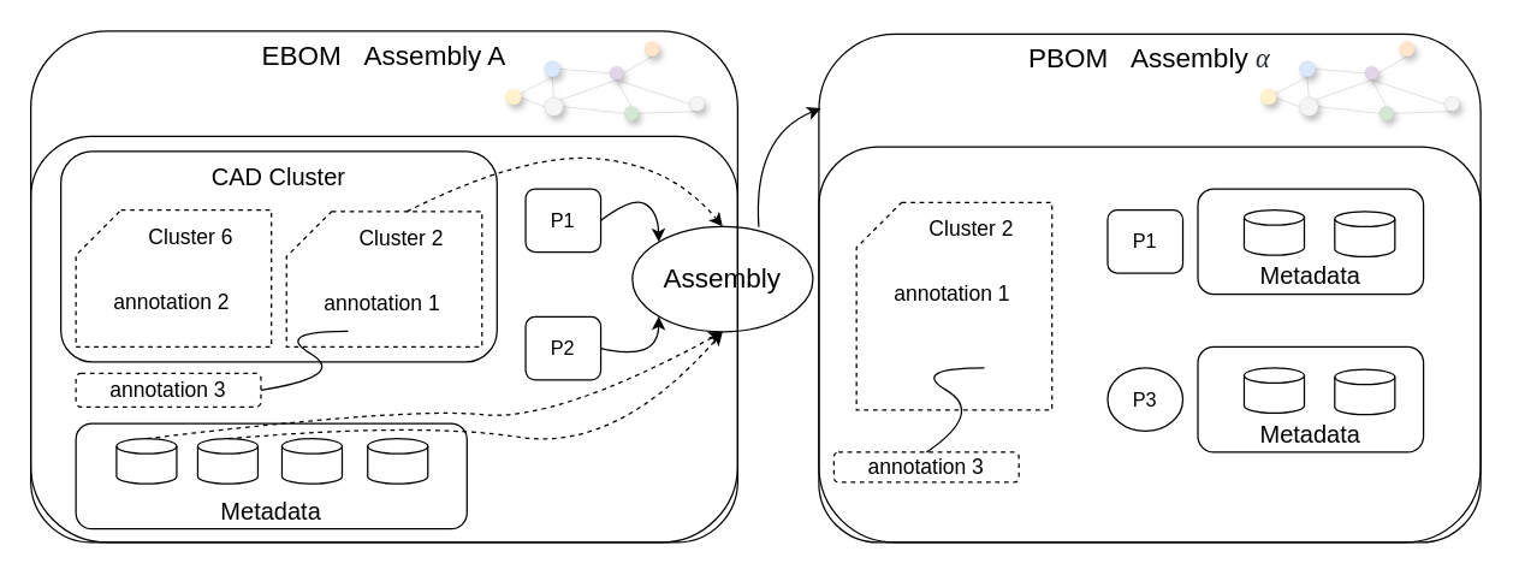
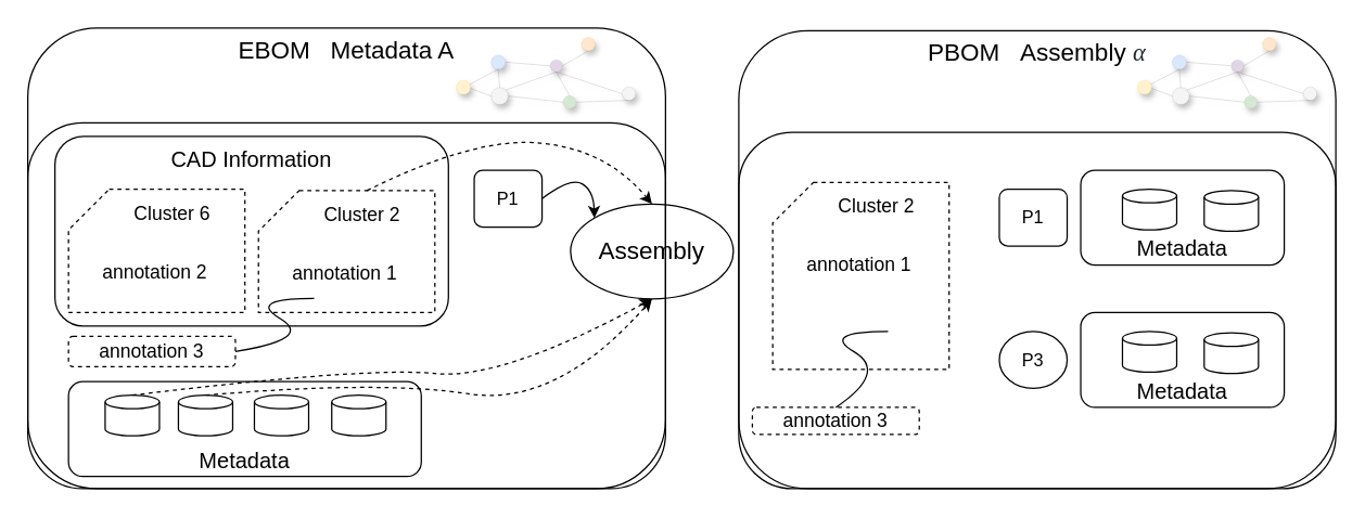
- <mxCell id="2" value="EBOM&amp;nbsp; &amp;nbsp;Assembly A" style="rounded=1;whiteSpace=wrap;html=1;fontSize=18;verticalAlign=top;fillColor=none;" parent="1" vertex="1"><mxGeometry x="20" y="20" width="470" height="340" as="geometry" /></mxCell>
+ <mxCell id="2" value="EBOM&amp;nbsp; &amp;nbsp;Metadata A" style="rounded=1;whiteSpace=wrap;html=1;fontSize=18;verticalAlign=top;fillColor=none;" parent="1" vertex="1"><mxGeometry x="20" y="20" width="470" height="340" as="geometry" /></mxCell>
- <mxCell id="69" value="" style="curved=1;endArrow=classic;html=1;startSize=8;exitX=0.7;exitY=0.004;exitDx=0;exitDy=0;exitPerimeter=0;entryX=0.003;entryY=0.146;entryDx=0;entryDy=0;entryPerimeter=0;" parent="1" source="44" target="14" edge="1"><mxGeometry width="50" height="50" relative="1" as="geometry"><mxPoint x="510" y="40" as="sourcePoint" /><mxPoint x="550" y="80" as="targetPoint" /><Array as="points"><mxPoint x="500" y="90" /></Array></mxGeometry></mxCell>
- <mxCell id="4" value="&lt;font style=&quot;font-size: 16px&quot;&gt;CAD Cluster&lt;/font&gt;" style="rounded=1;whiteSpace=wrap;html=1;shadow=0;fontSize=18;strokeWidth=1;verticalAlign=top;fillColor=none;" parent="1" vertex="1"><mxGeometry x="40" y="100" width="290" height="140" as="geometry" /></mxCell>
+ <mxCell id="4" value="&lt;font style=&quot;font-size: 16px&quot;&gt;CAD Information&lt;/font&gt;" style="rounded=1;whiteSpace=wrap;html=1;shadow=0;fontSize=18;strokeWidth=1;verticalAlign=top;fillColor=none;" parent="1" vertex="1"><mxGeometry x="40" y="100" width="290" height="140" as="geometry" /></mxCell>
- <mxCell id="13" value="P2" style="rounded=1;whiteSpace=wrap;html=1;shadow=0;fontSize=13;strokeWidth=1;verticalAlign=middle;fillColor=none;" parent="1" vertex="1"><mxGeometry x="349" y="210" width="50" height="42" as="geometry" /></mxCell>
- <mxCell id="65" value="" style="curved=1;endArrow=classic;html=1;entryX=0;entryY=1;entryDx=0;entryDy=0;exitX=1;exitY=0.5;exitDx=0;exitDy=0;" parent="1" source="13" target="44" edge="1"><mxGeometry width="50" height="50" relative="1" as="geometry"><mxPoint x="400" y="240" as="sourcePoint" /><mxPoint x="447.138" y="170.508" as="targetPoint" /><Array as="points"><mxPoint x="437" y="240" /></Array></mxGeometry></mxCell>
